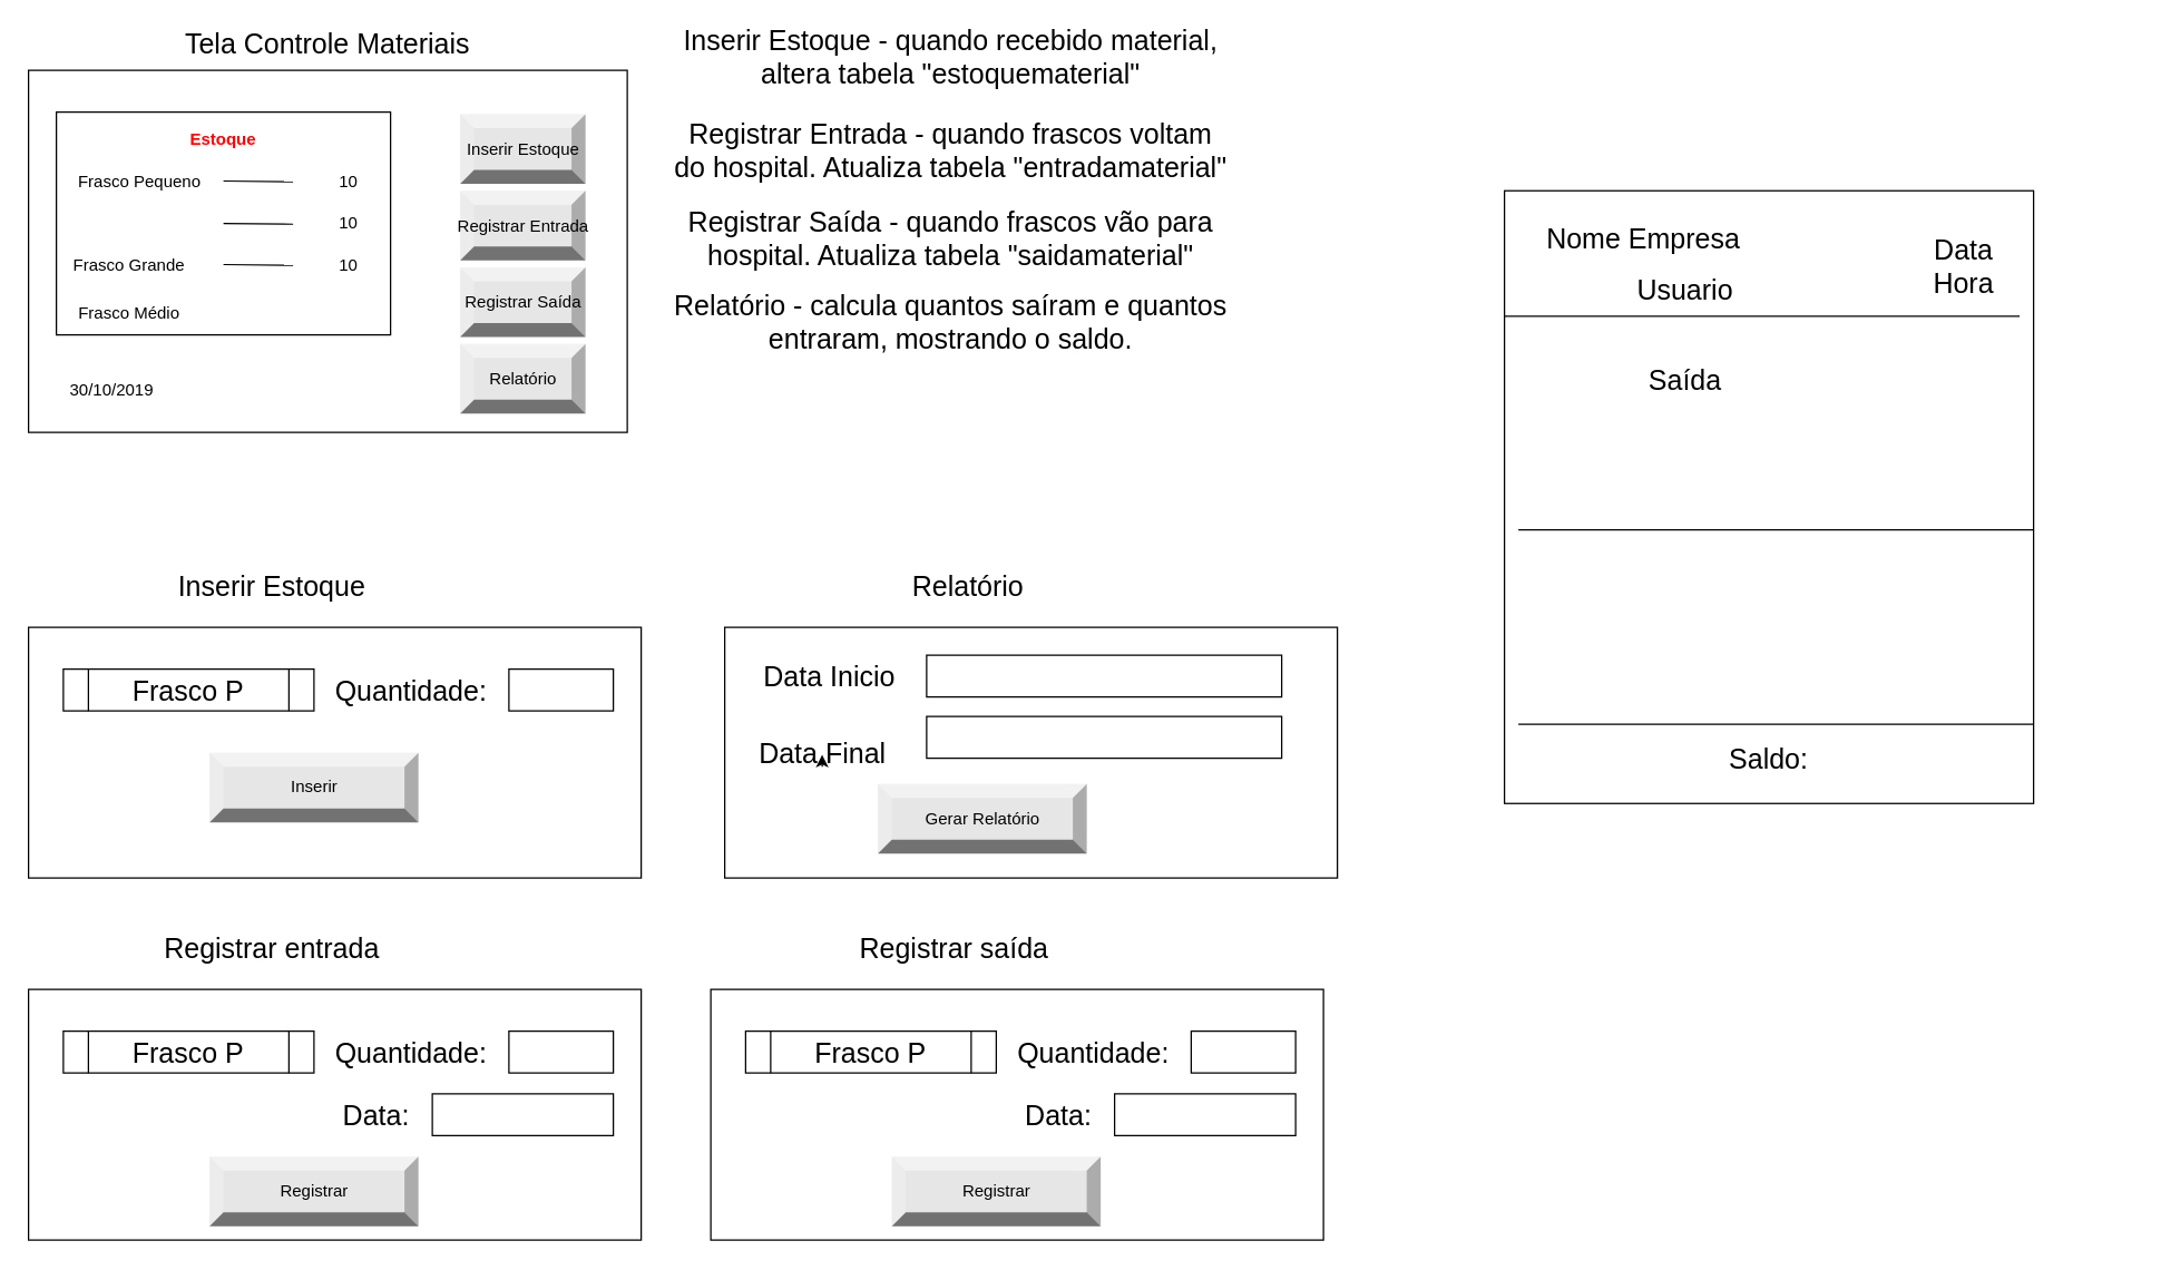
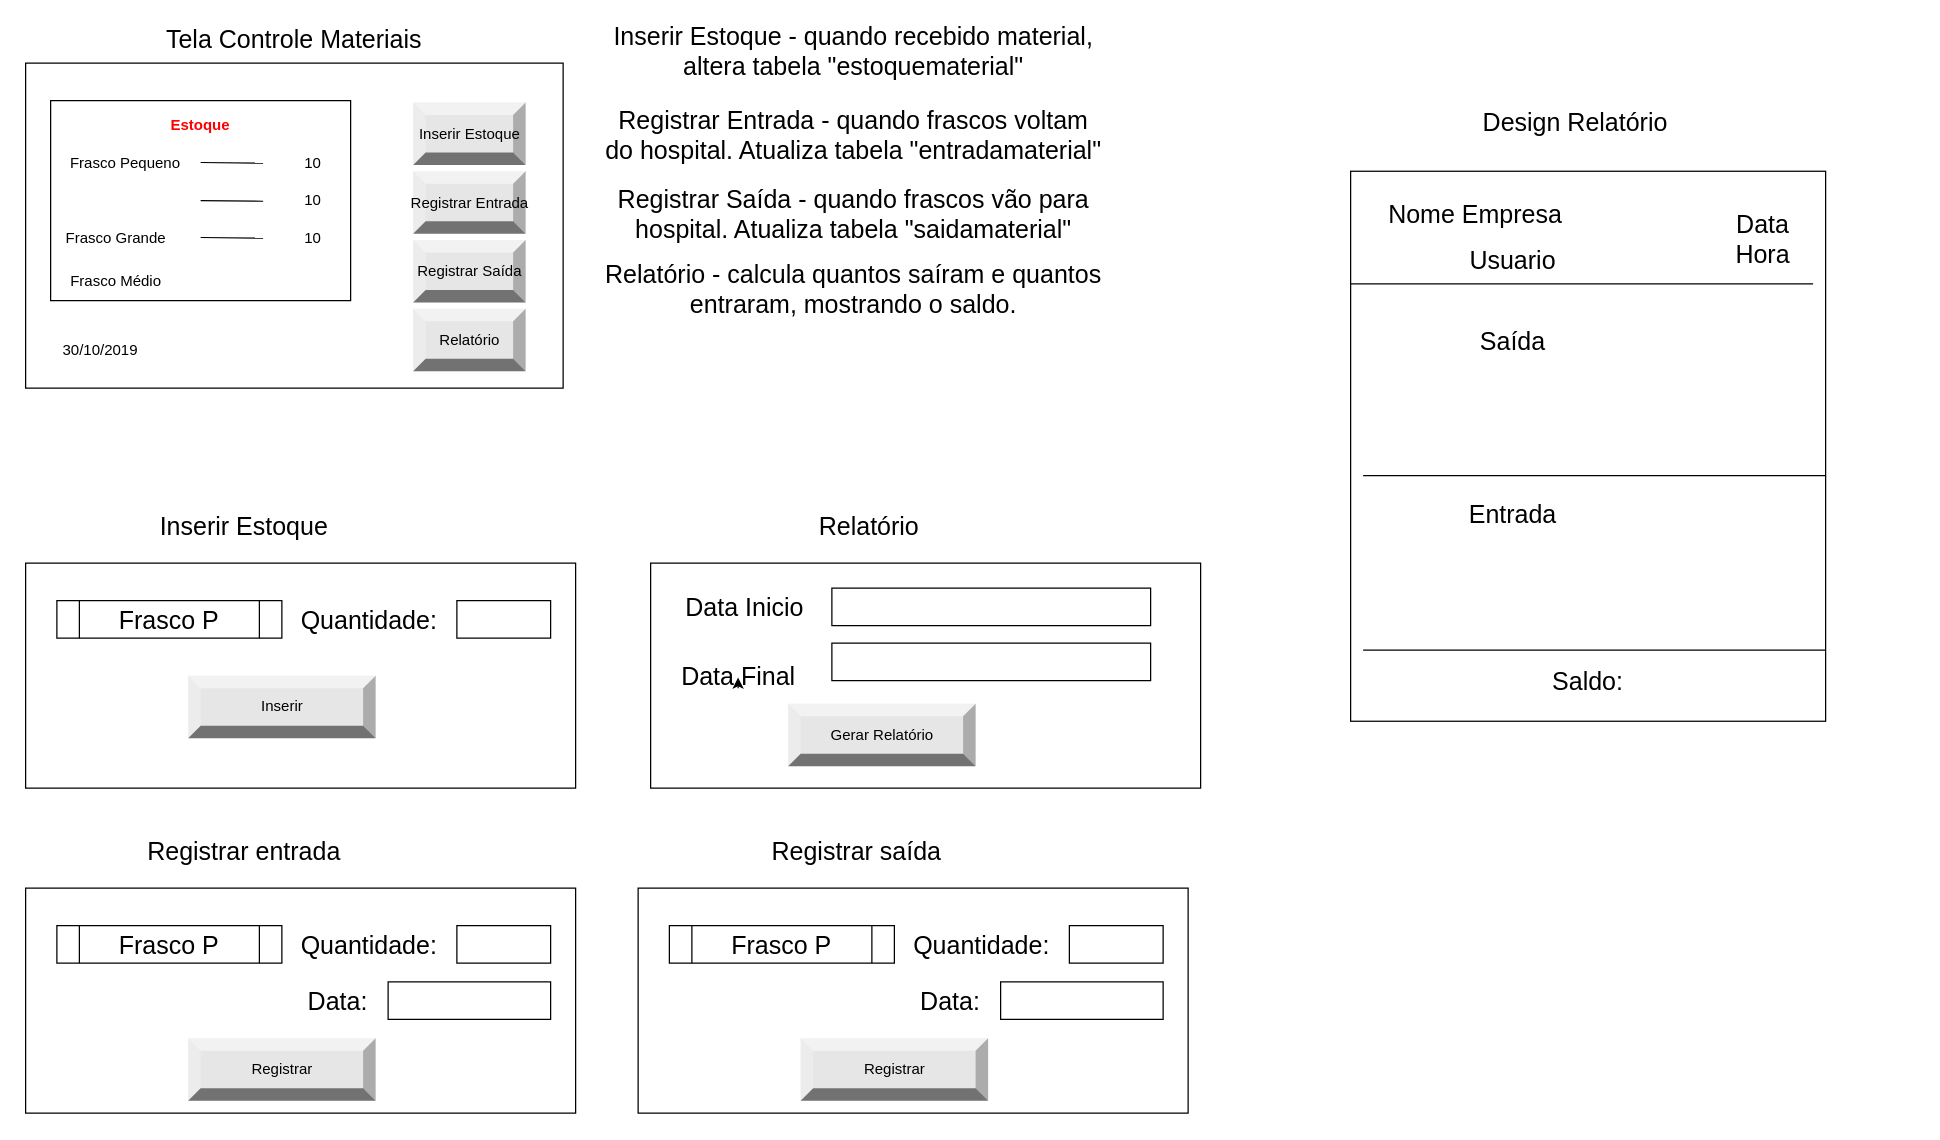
+ <mxCell id="54" value="Design Relatório" style="text;html=1;strokeColor=none;fillColor=none;align=center;verticalAlign=middle;whiteSpace=wrap;rounded=0;fontSize=20;" vertex="1" parent="1"><mxGeometry x="1140" y="86.5" width="240" height="20" as="geometry" /></mxCell>
+ <mxCell id="61" value="Entrada" style="text;html=1;strokeColor=none;fillColor=none;align=center;verticalAlign=middle;whiteSpace=wrap;rounded=0;fontSize=20;" vertex="1" parent="1"><mxGeometry x="1090" y="400" width="240" height="20" as="geometry" /></mxCell>
